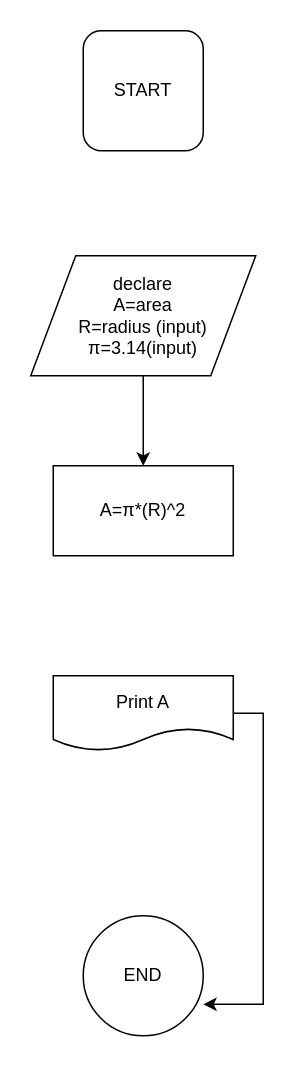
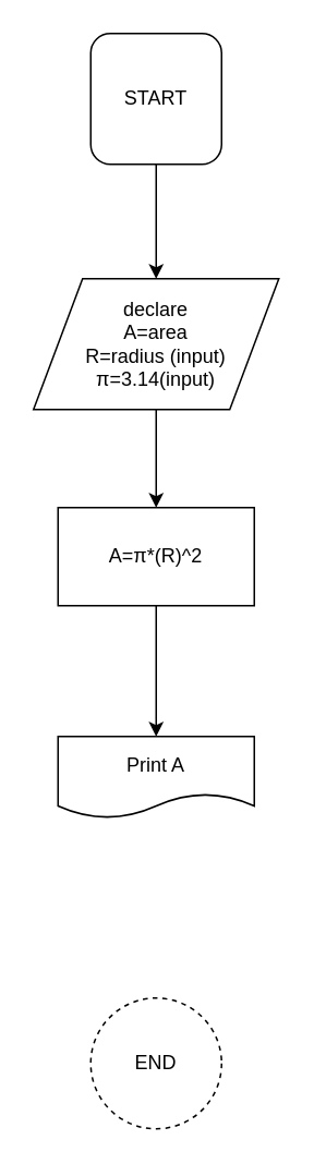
+ <mxCell id="2" value="" style="edgeStyle=orthogonalEdgeStyle;rounded=0;orthogonalLoop=1;jettySize=auto;html=1;" edge="1" parent="1" source="3" target="5"><mxGeometry relative="1" as="geometry" /></mxCell>
+ <mxCell id="6" value="" style="edgeStyle=orthogonalEdgeStyle;rounded=0;orthogonalLoop=1;jettySize=auto;html=1;" edge="1" parent="1" source="7" target="9"><mxGeometry relative="1" as="geometry" /></mxCell>
- <mxCell id="8" style="edgeStyle=orthogonalEdgeStyle;rounded=0;orthogonalLoop=1;jettySize=auto;html=1;exitX=1;exitY=0.5;exitDx=0;exitDy=0;entryX=1;entryY=0.738;entryDx=0;entryDy=0;entryPerimeter=0;" edge="1" parent="1" source="9" target="10"><mxGeometry relative="1" as="geometry" /></mxCell>
- <mxCell id="10" value="END" style="ellipse;whiteSpace=wrap;html=1;aspect=fixed;" vertex="1" parent="1"><mxGeometry x="55" y="610" width="80" height="80" as="geometry" /></mxCell>
+ <mxCell id="10" value="END" style="ellipse;whiteSpace=wrap;html=1;aspect=fixed;dashed=1;" vertex="1" parent="1"><mxGeometry x="55" y="610" width="80" height="80" as="geometry" /></mxCell>
